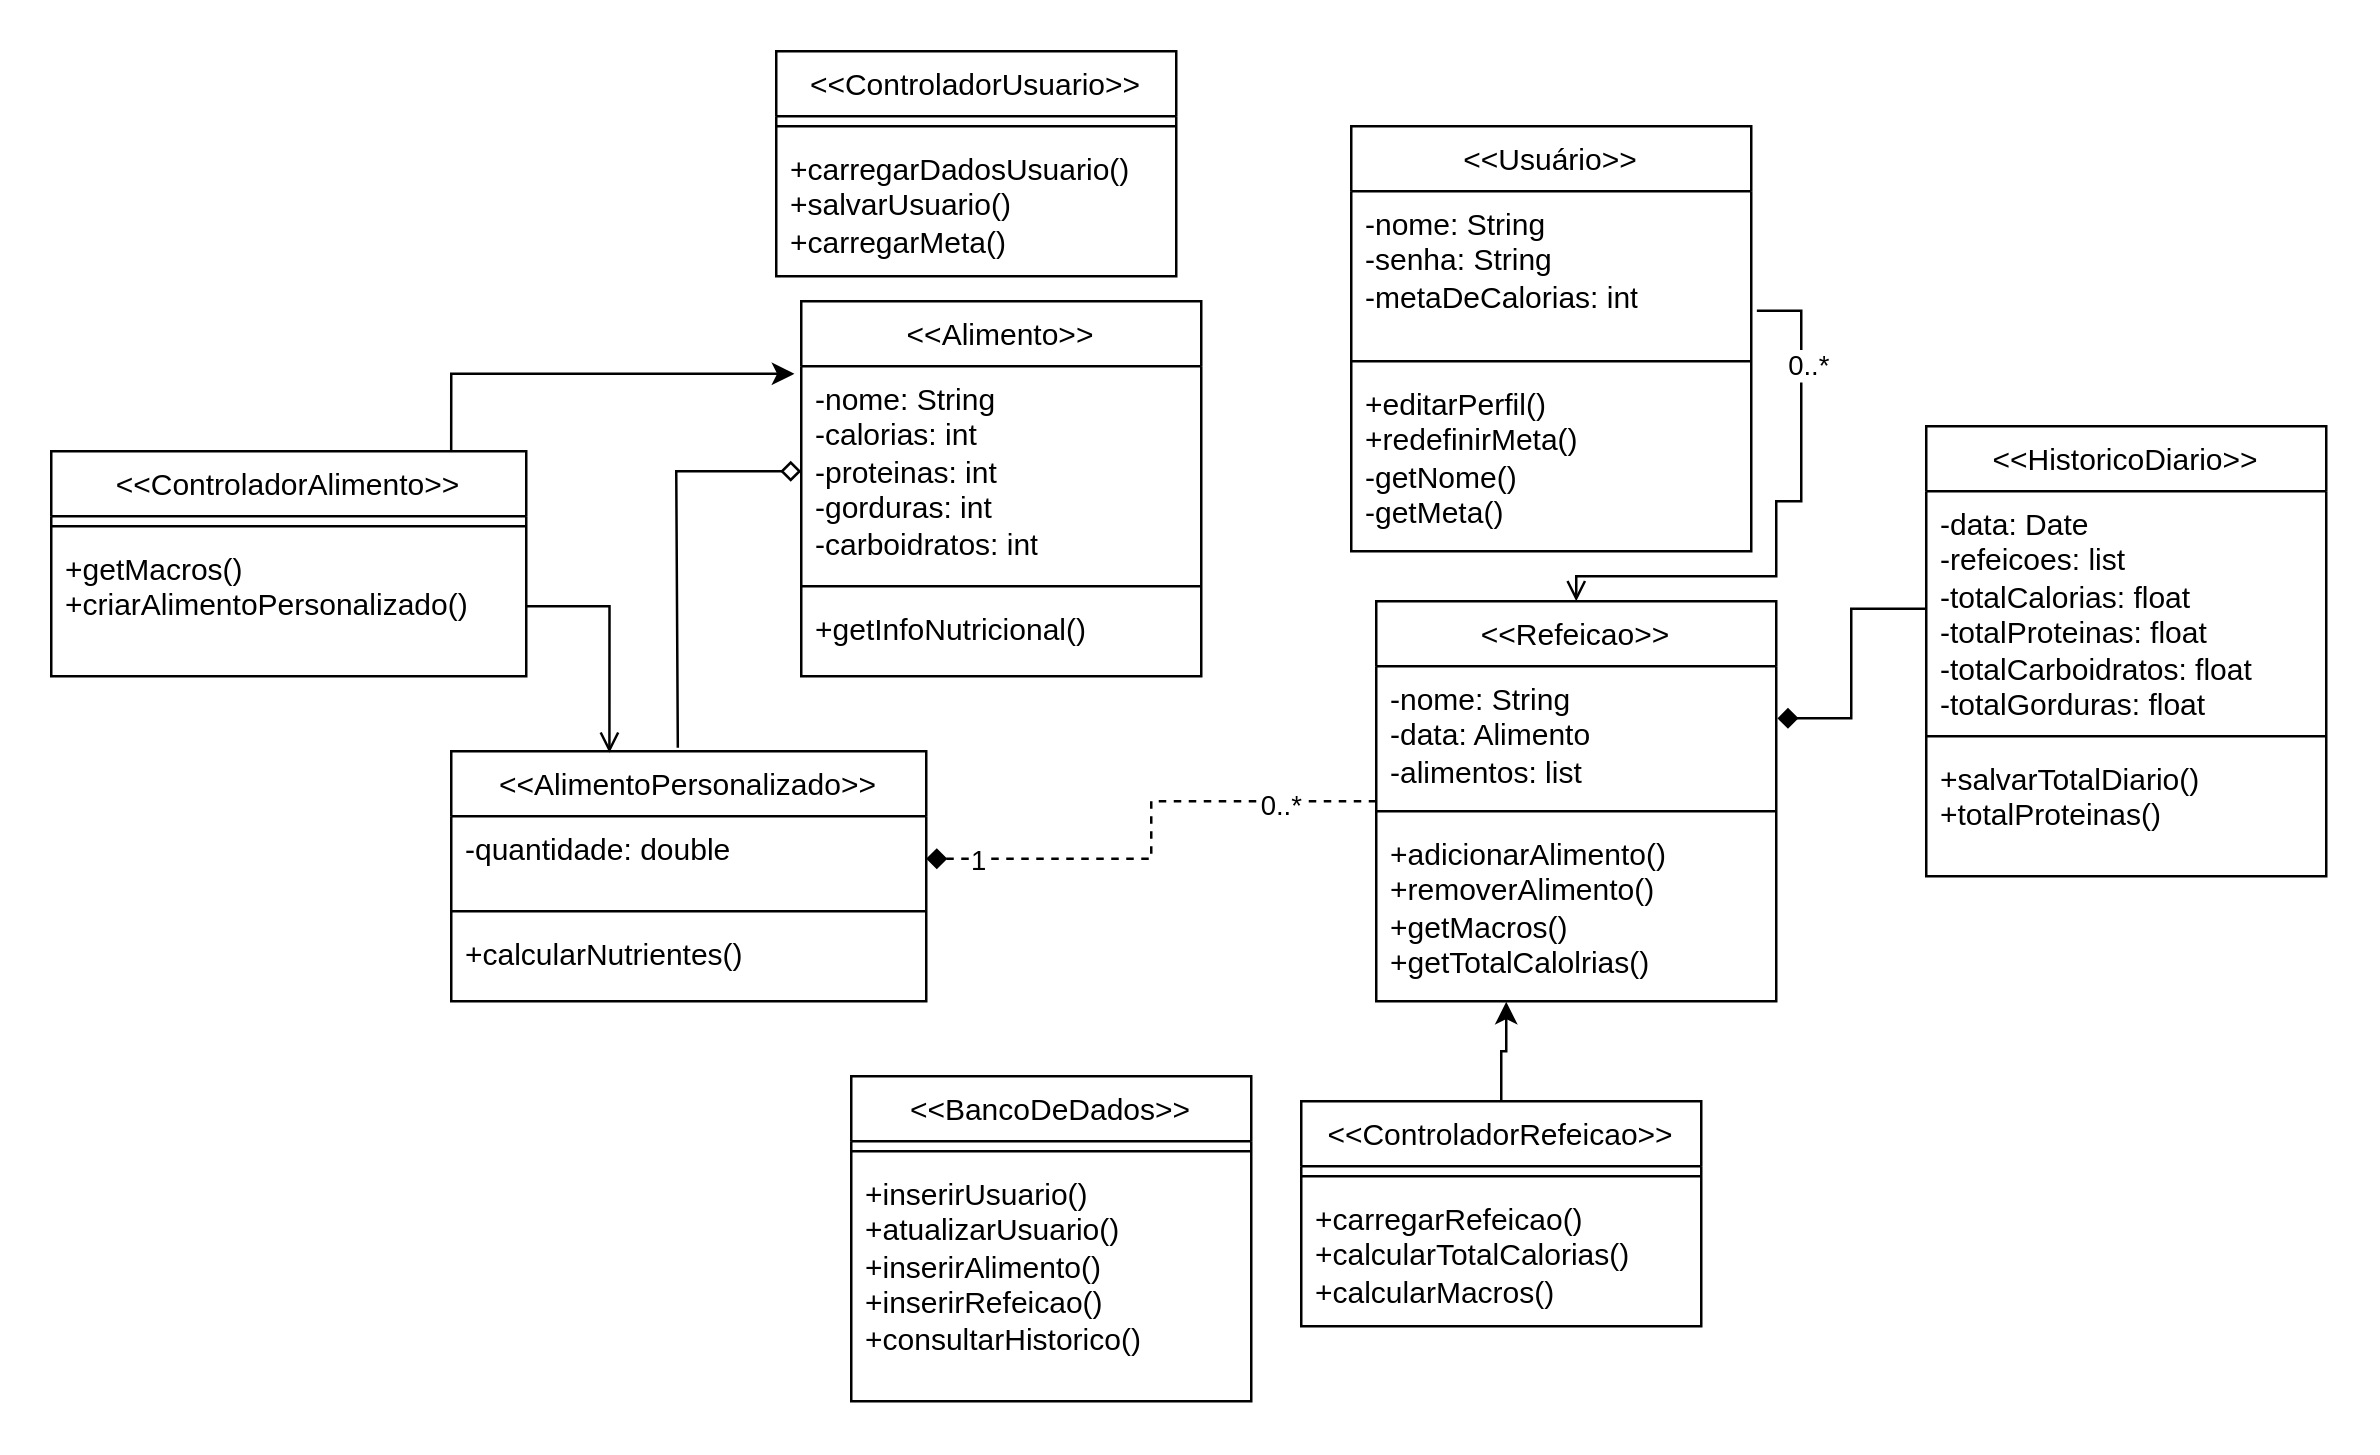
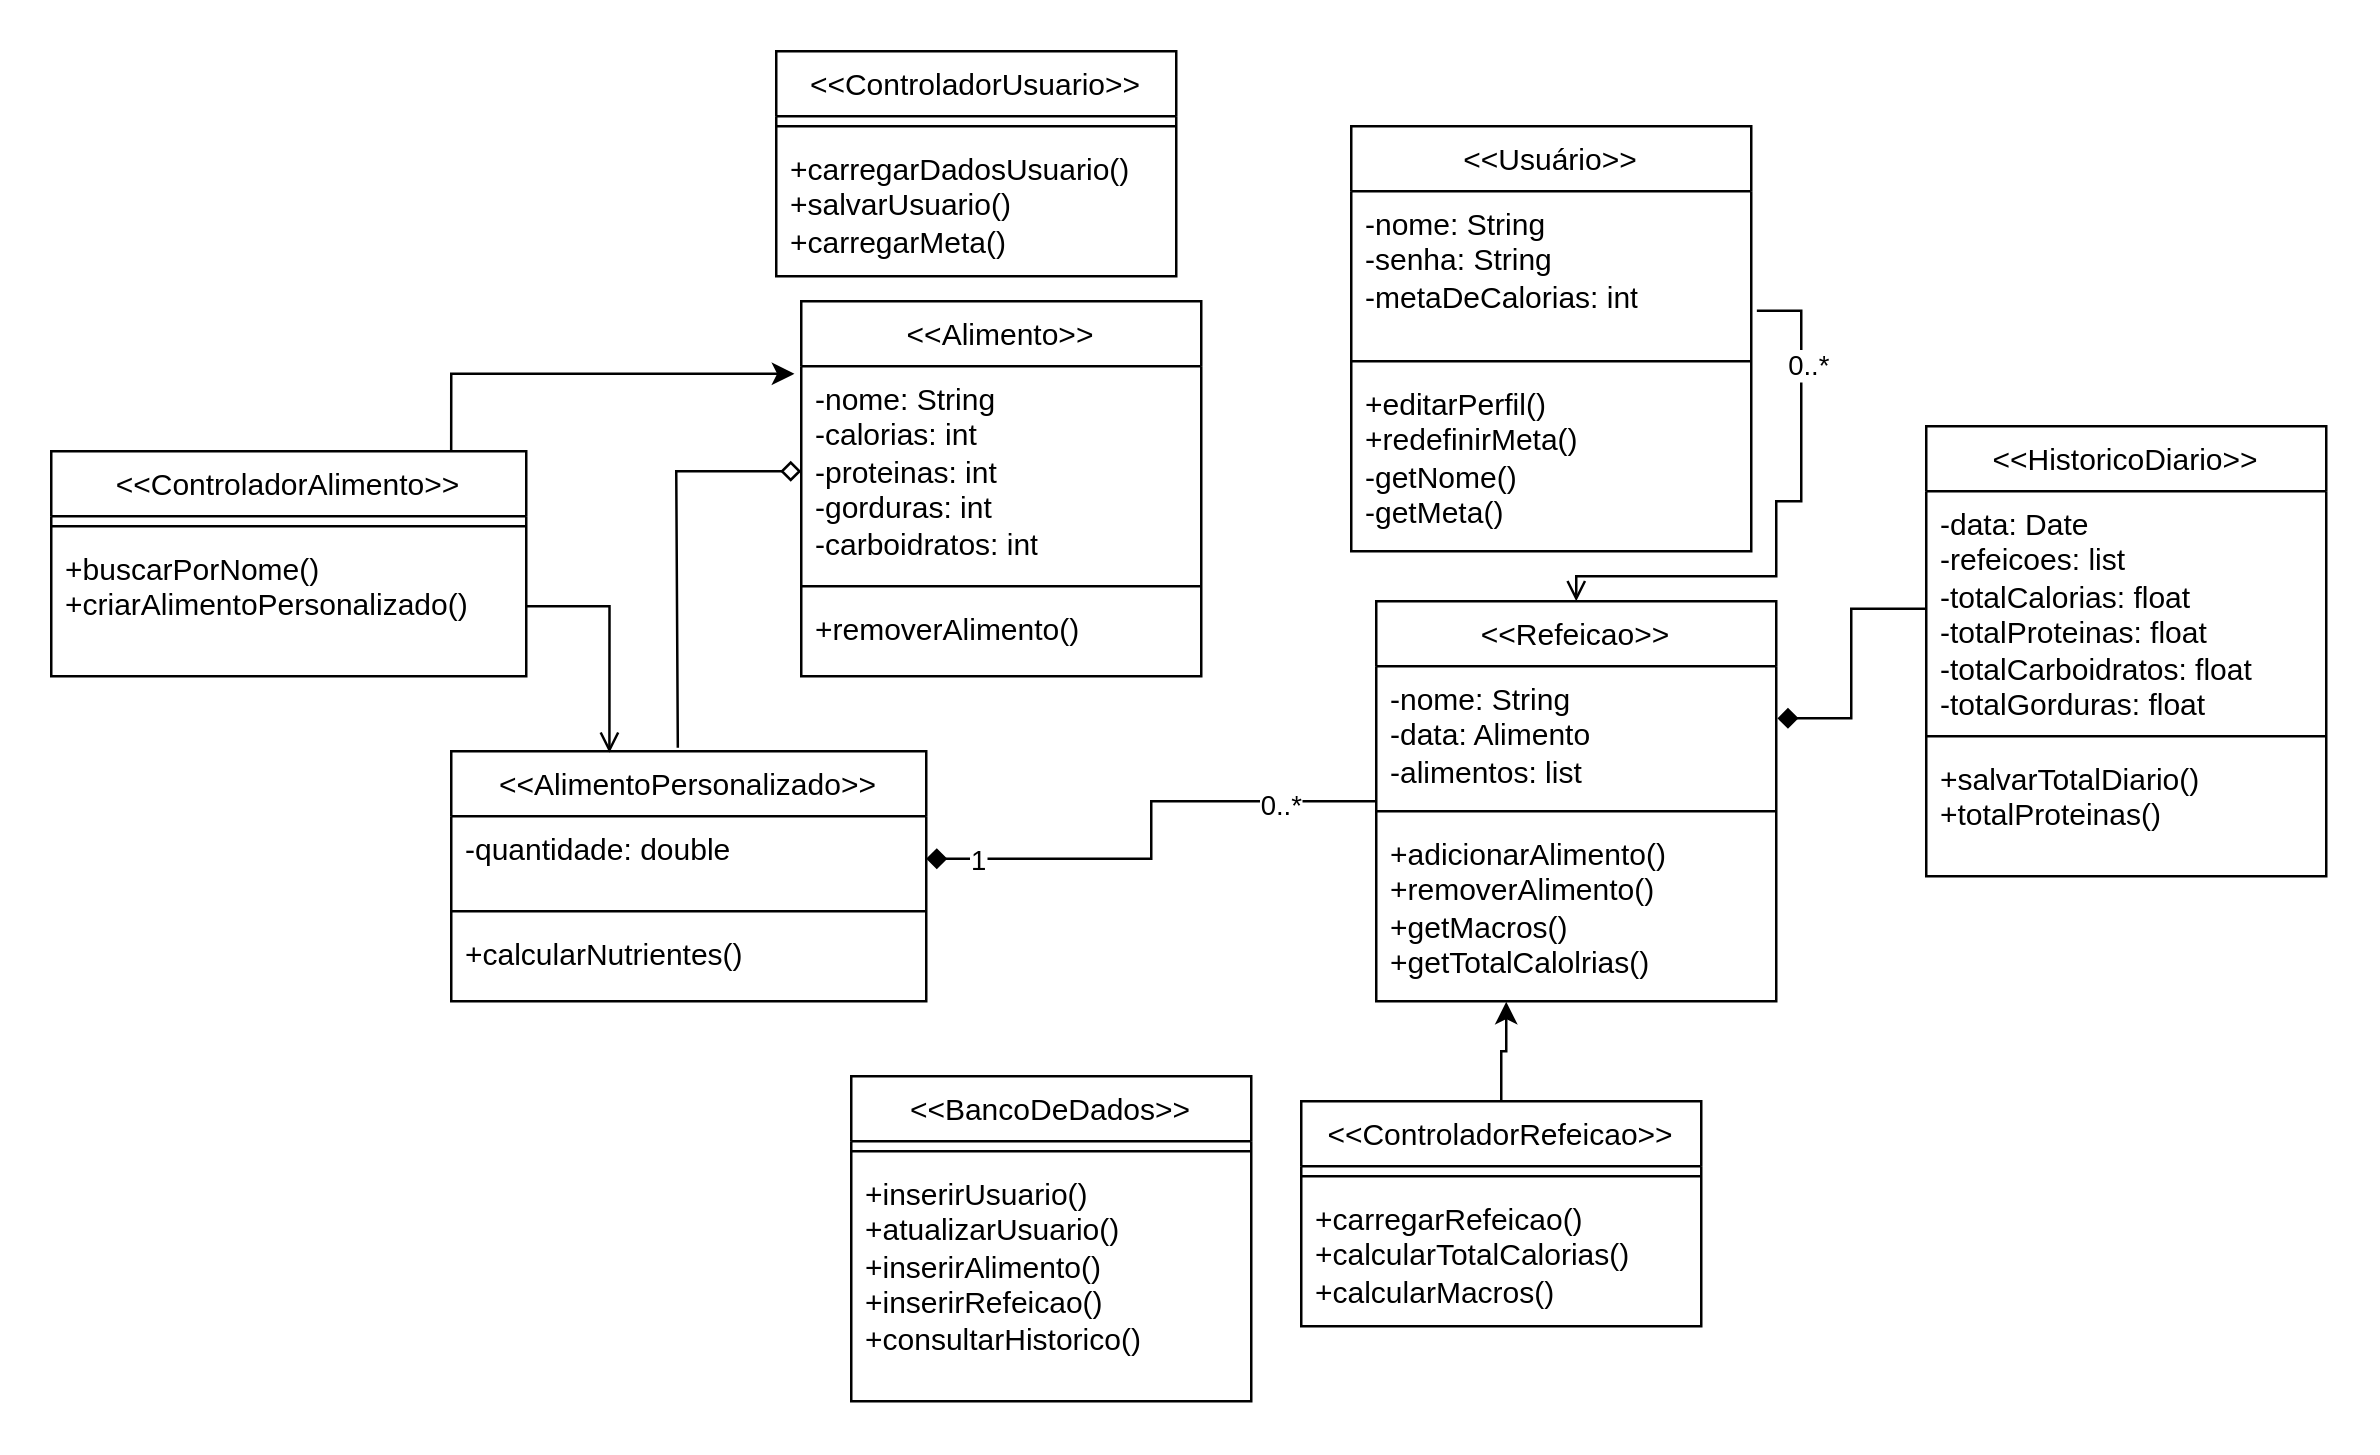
- <mxCell id="36" value="+getMacros()&lt;div&gt;+criarAlimentoPersonalizado()&lt;/div&gt;" style="text;strokeColor=none;fillColor=none;align=left;verticalAlign=top;spacingLeft=4;spacingRight=4;overflow=hidden;rotatable=0;points=[[0,0.5],[1,0.5]];portConstraint=eastwest;whiteSpace=wrap;html=1;" vertex="1" parent="34"><mxGeometry y="34" width="190" height="56" as="geometry" /></mxCell>
+ <mxCell id="36" value="+buscarPorNome()&lt;div&gt;+criarAlimentoPersonalizado()&lt;/div&gt;" style="text;strokeColor=none;fillColor=none;align=left;verticalAlign=top;spacingLeft=4;spacingRight=4;overflow=hidden;rotatable=0;points=[[0,0.5],[1,0.5]];portConstraint=eastwest;whiteSpace=wrap;html=1;" vertex="1" parent="34"><mxGeometry y="34" width="190" height="56" as="geometry" /></mxCell>
- <mxCell id="9" value="+getInfoNutricional()" style="text;strokeColor=none;fillColor=none;align=left;verticalAlign=top;spacingLeft=4;spacingRight=4;overflow=hidden;rotatable=0;points=[[0,0.5],[1,0.5]];portConstraint=eastwest;whiteSpace=wrap;html=1;" vertex="1" parent="6"><mxGeometry y="118" width="160" height="32" as="geometry" /></mxCell>
+ <mxCell id="9" value="+removerAlimento()" style="text;strokeColor=none;fillColor=none;align=left;verticalAlign=top;spacingLeft=4;spacingRight=4;overflow=hidden;rotatable=0;points=[[0,0.5],[1,0.5]];portConstraint=eastwest;whiteSpace=wrap;html=1;" vertex="1" parent="6"><mxGeometry y="118" width="160" height="32" as="geometry" /></mxCell>
- <mxCell id="14" style="edgeStyle=orthogonalEdgeStyle;rounded=0;orthogonalLoop=1;jettySize=auto;html=1;endArrow=diamond;startFill=0;endFill=1;dashed=1;" edge="1" parent="1" source="17" target="11"><mxGeometry relative="1" as="geometry" /></mxCell>
+ <mxCell id="14" style="edgeStyle=orthogonalEdgeStyle;rounded=0;orthogonalLoop=1;jettySize=auto;html=1;endArrow=diamond;startFill=0;endFill=1;" edge="1" parent="1" source="17" target="11"><mxGeometry relative="1" as="geometry" /></mxCell>
